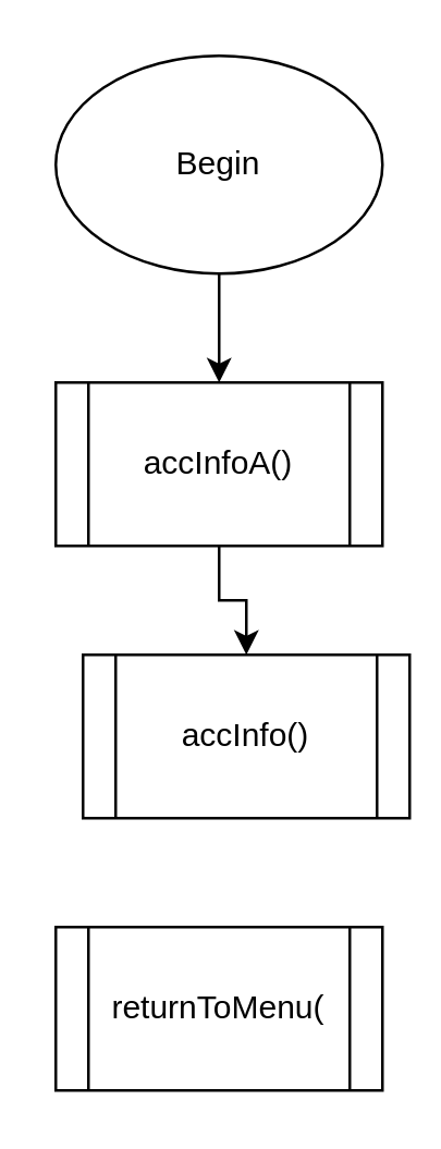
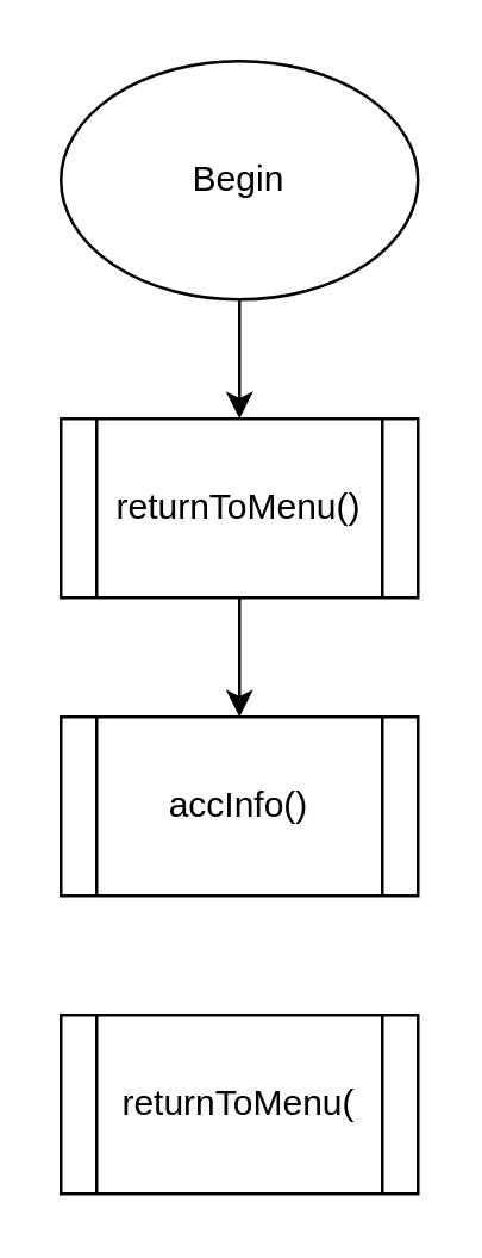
- <mxCell id="5" value="accInfoA()" style="shape=process;whiteSpace=wrap;html=1;backgroundOutline=1;" vertex="1" parent="1"><mxGeometry x="20" y="140" width="120" height="60" as="geometry" /></mxCell>
+ <mxCell id="5" value="returnToMenu()" style="shape=process;whiteSpace=wrap;html=1;backgroundOutline=1;" vertex="1" parent="1"><mxGeometry x="20" y="140" width="120" height="60" as="geometry" /></mxCell>
- <mxCell id="6" value="accInfo()" style="shape=process;whiteSpace=wrap;html=1;backgroundOutline=1;" vertex="1" parent="1"><mxGeometry x="30" y="240" width="120" height="60" as="geometry" /></mxCell>
+ <mxCell id="6" value="accInfo()" style="shape=process;whiteSpace=wrap;html=1;backgroundOutline=1;" vertex="1" parent="1"><mxGeometry x="20" y="240" width="120" height="60" as="geometry" /></mxCell>
